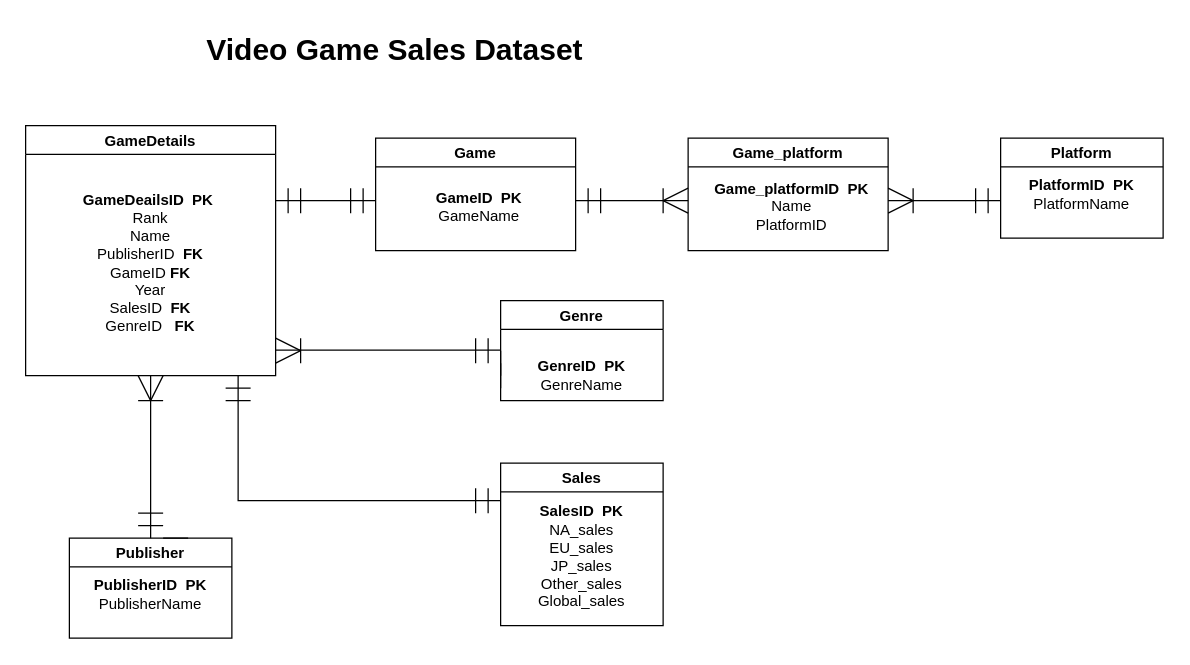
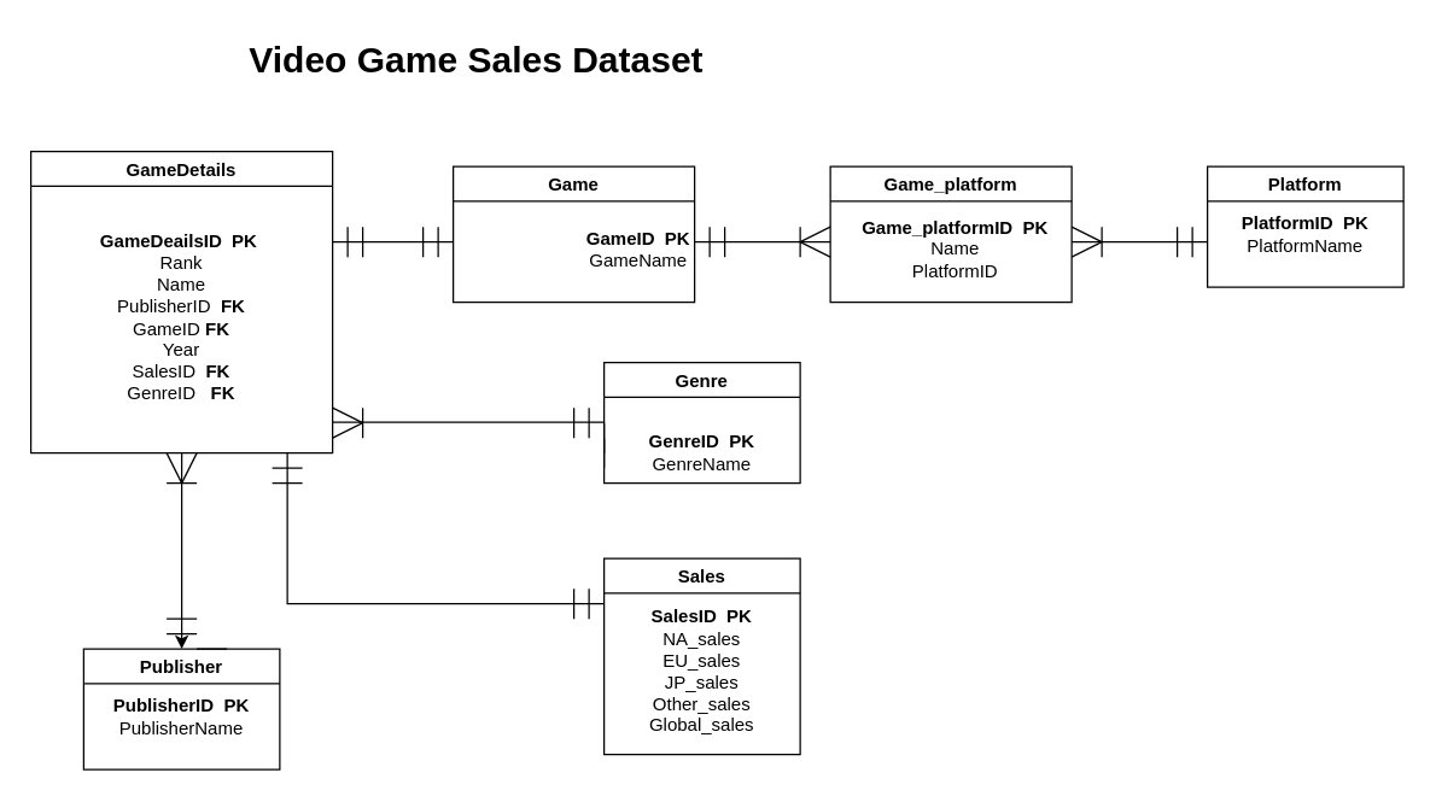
- <mxCell id="48" value="&lt;b&gt;GameID&amp;nbsp;&amp;nbsp;&lt;/b&gt;&lt;b style=&quot;text-align: justify&quot;&gt;PK&lt;/b&gt;&lt;b&gt;&lt;br&gt;&lt;/b&gt;GameName" style="text;html=1;strokeColor=none;fillColor=none;align=center;verticalAlign=middle;whiteSpace=wrap;rounded=0;" vertex="1" parent="47"><mxGeometry x="52.5" y="40" width="60" height="30" as="geometry" /></mxCell>
+ <mxCell id="48" value="&lt;b&gt;GameID&amp;nbsp;&amp;nbsp;&lt;/b&gt;&lt;b style=&quot;text-align: justify&quot;&gt;PK&lt;/b&gt;&lt;b&gt;&lt;br&gt;&lt;/b&gt;GameName" style="text;html=1;strokeColor=none;fillColor=none;align=center;verticalAlign=middle;whiteSpace=wrap;rounded=0;" vertex="1" parent="47"><mxGeometry x="92.5" y="40" width="60" height="30" as="geometry" /></mxCell>
- <mxCell id="9" value="" style="endArrow=none;html=1;rounded=0;entryX=0.5;entryY=0;entryDx=0;entryDy=0;exitX=0.5;exitY=1;exitDx=0;exitDy=0;" parent="1" source="2" target="6" edge="1"><mxGeometry width="50" height="50" relative="1" as="geometry"><mxPoint x="110" y="360" as="sourcePoint" /><mxPoint x="290" y="360" as="targetPoint" /></mxGeometry></mxCell>
+ <mxCell id="9" value="" style="endArrow=classic;html=1;rounded=0;entryX=0.5;entryY=0;entryDx=0;entryDy=0;exitX=0.5;exitY=1;exitDx=0;exitDy=0;" parent="1" source="2" target="6" edge="1"><mxGeometry width="50" height="50" relative="1" as="geometry"><mxPoint x="110" y="360" as="sourcePoint" /><mxPoint x="290" y="360" as="targetPoint" /></mxGeometry></mxCell>
